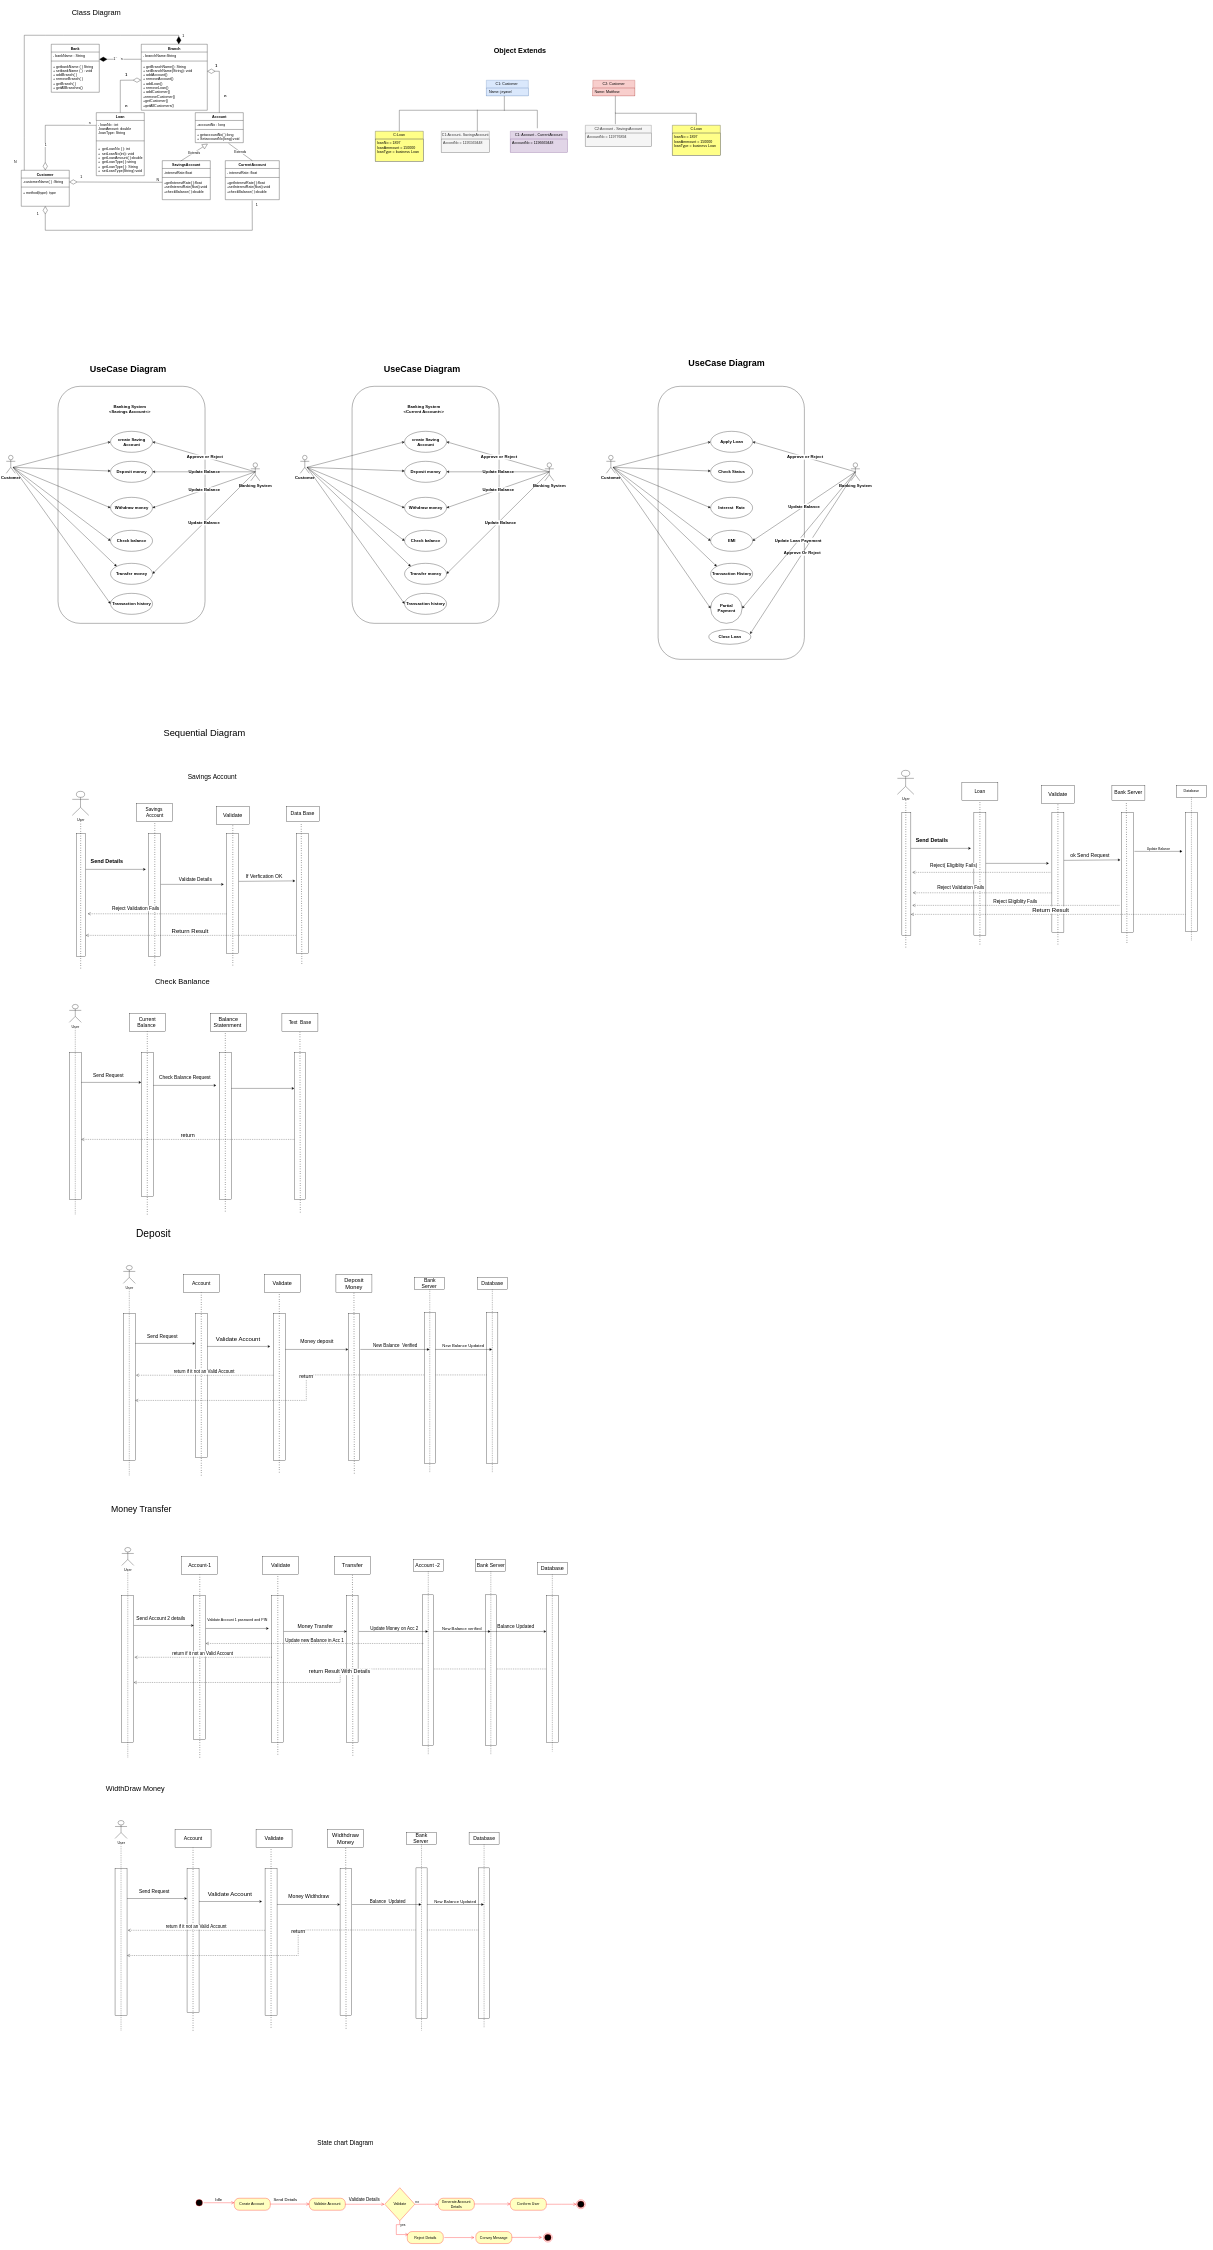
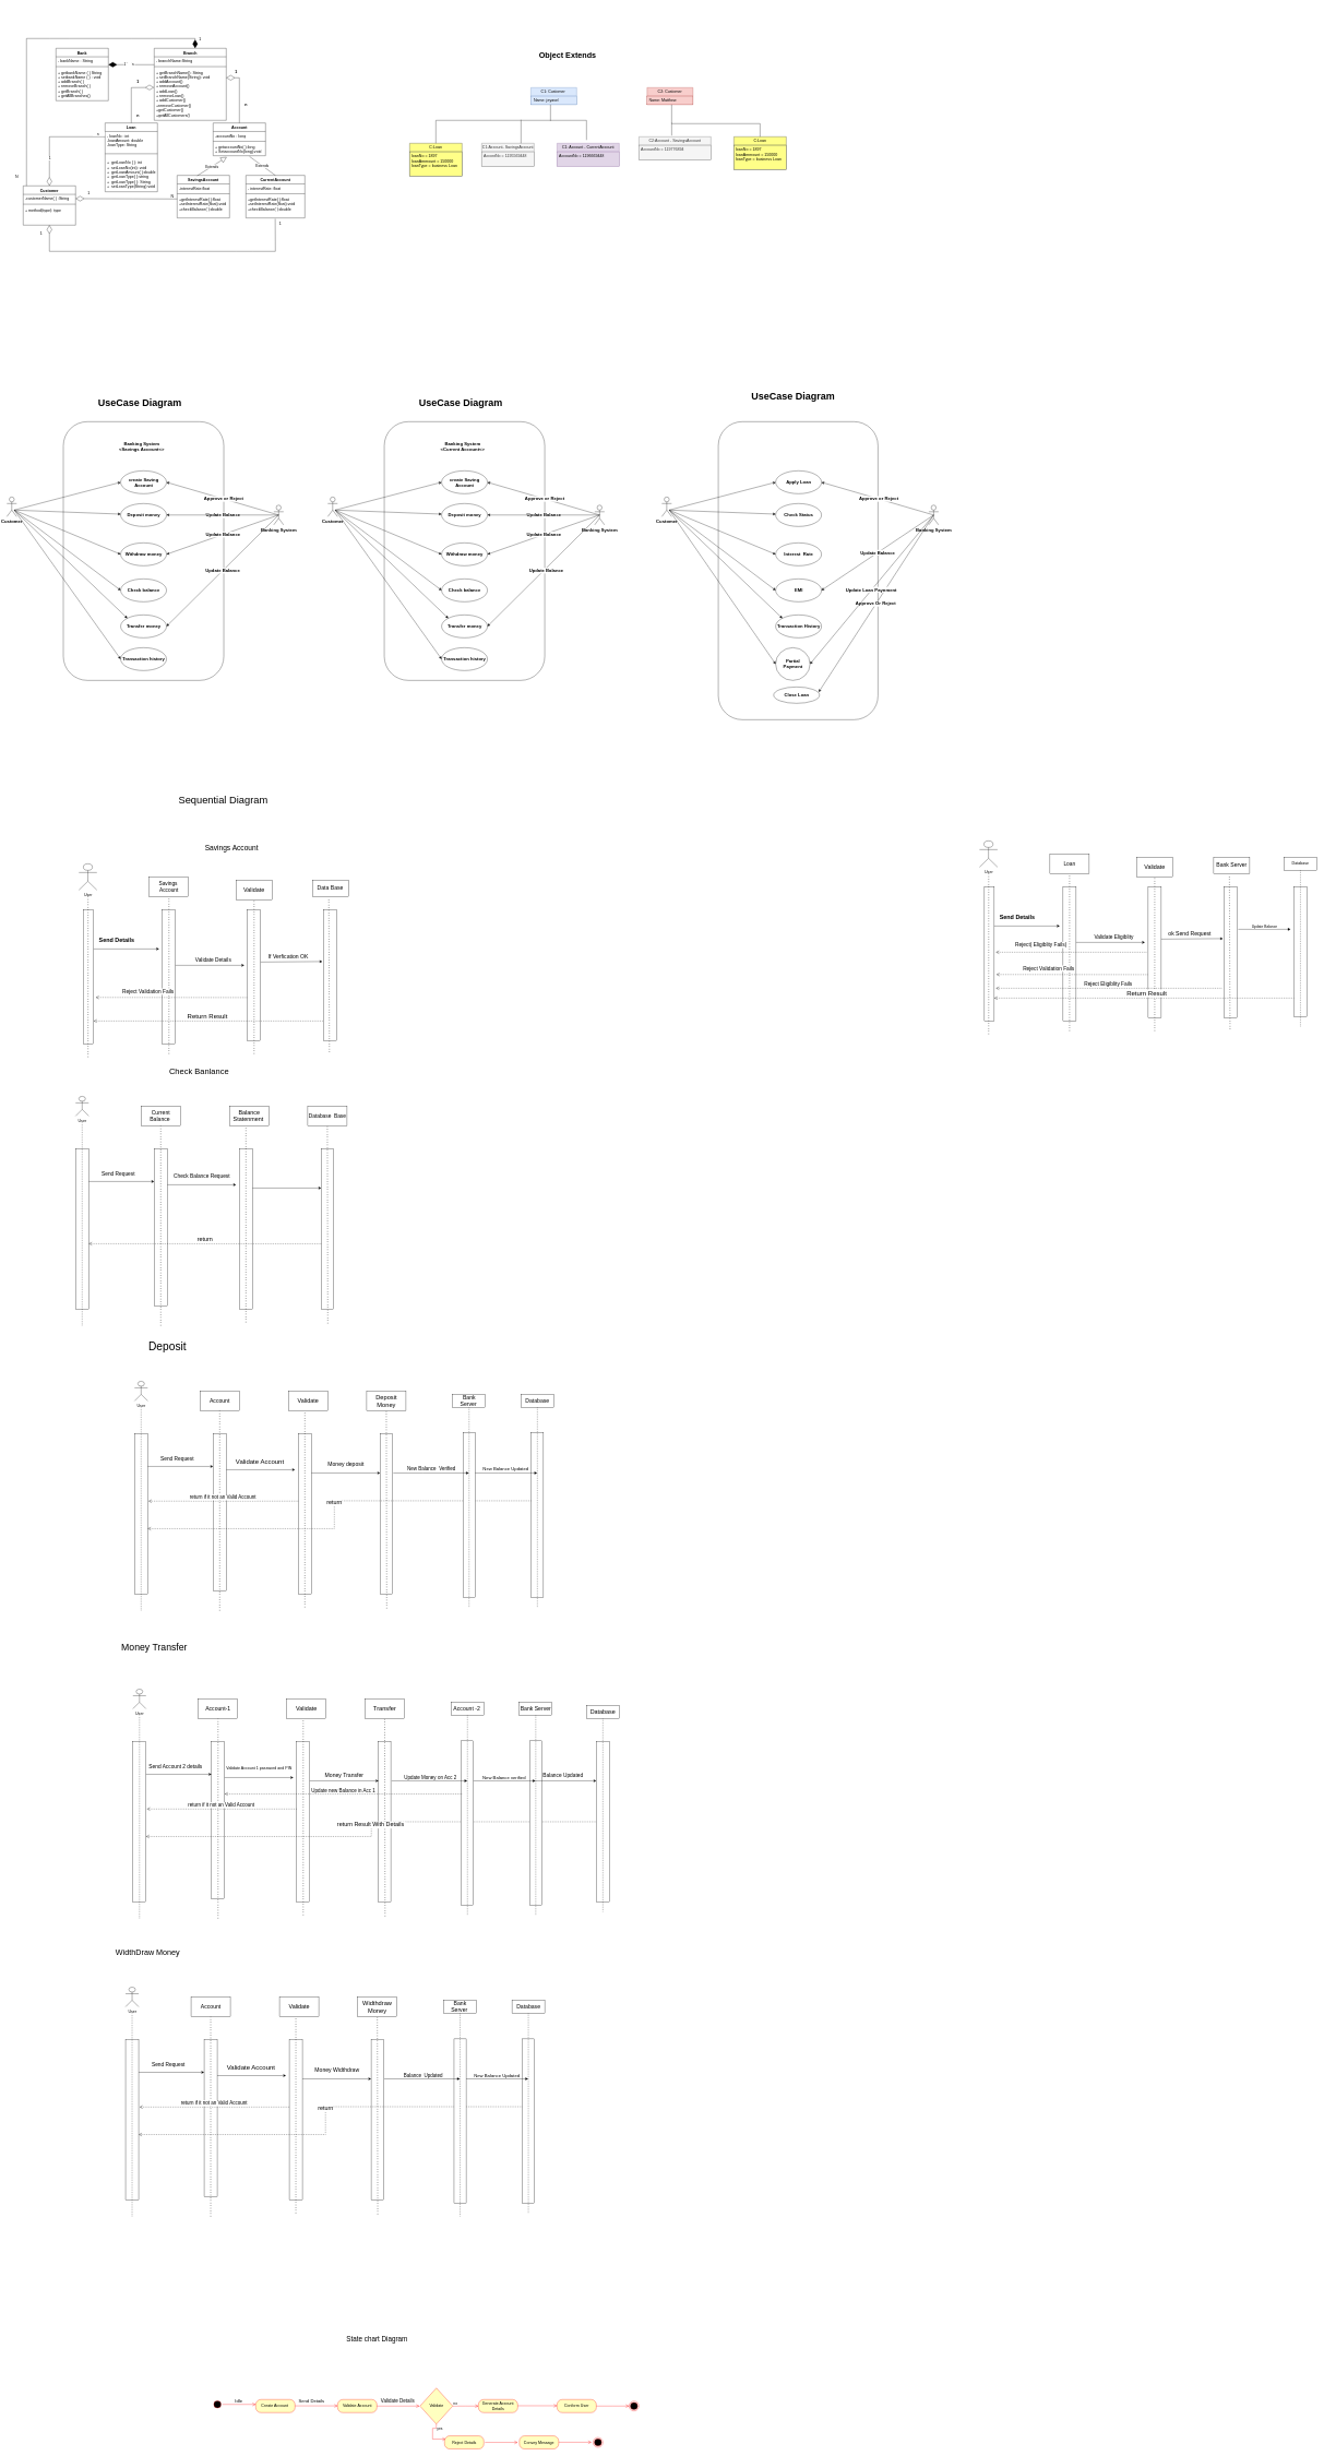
- <mxCell id="173" value="&lt;font style=&quot;font-size: 25px;&quot;&gt;Class Diagram&lt;/font&gt;" style="text;html=1;align=center;verticalAlign=middle;resizable=0;points=[];autosize=1;strokeColor=none;fillColor=none;" vertex="1" parent="1"><mxGeometry x="225" y="20" width="190" height="40" as="geometry" /></mxCell>
+ <mxCell id="209" value="&lt;font style=&quot;font-size: 16px;&quot;&gt;Validate Eligiblity&lt;/font&gt;" style="text;html=1;align=center;verticalAlign=middle;resizable=0;points=[];autosize=1;strokeColor=none;fillColor=none;" vertex="1" parent="1"><mxGeometry x="3330" y="2845" width="140" height="30" as="geometry" /></mxCell>
- <mxCell id="186" value="&lt;font style=&quot;font-size: 16px;&quot;&gt;Text&amp;nbsp; Base&lt;/font&gt;" style="rounded=0;whiteSpace=wrap;html=1;" vertex="1" parent="1"><mxGeometry x="938.75" y="3377" width="120" height="60" as="geometry" /></mxCell>
+ <mxCell id="186" value="&lt;font style=&quot;font-size: 16px;&quot;&gt;Database&amp;nbsp; Base&lt;/font&gt;" style="rounded=0;whiteSpace=wrap;html=1;" vertex="1" parent="1"><mxGeometry x="938.75" y="3377" width="120" height="60" as="geometry" /></mxCell>
